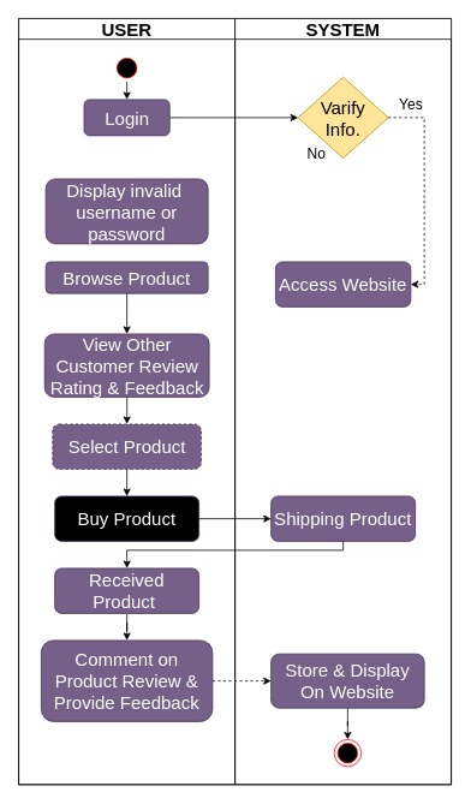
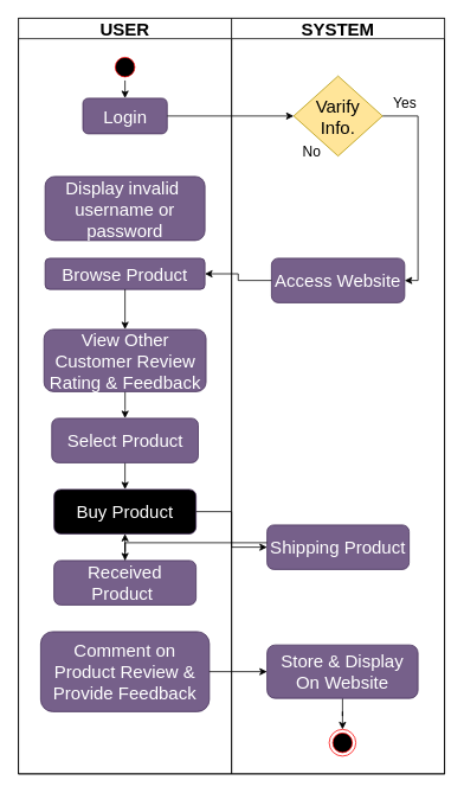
- <mxCell id="20" style="edgeStyle=orthogonalEdgeStyle;rounded=0;orthogonalLoop=1;jettySize=auto;html=1;exitX=1;exitY=0.5;exitDx=0;exitDy=0;entryX=1;entryY=0.5;entryDx=0;entryDy=0;dashed=1;" parent="18" source="21" target="19" edge="1"><mxGeometry relative="1" as="geometry"><Array as="points"><mxPoint x="210" y="110" /><mxPoint x="210" y="295" /></Array></mxGeometry></mxCell>
+ <mxCell id="20" style="edgeStyle=orthogonalEdgeStyle;rounded=0;orthogonalLoop=1;jettySize=auto;html=1;exitX=1;exitY=0.5;exitDx=0;exitDy=0;entryX=1;entryY=0.5;entryDx=0;entryDy=0;" parent="18" source="21" target="19" edge="1"><mxGeometry relative="1" as="geometry"><Array as="points"><mxPoint x="210" y="110" /><mxPoint x="210" y="295" /></Array></mxGeometry></mxCell>
+ <mxCell id="29" style="edgeStyle=orthogonalEdgeStyle;rounded=0;orthogonalLoop=1;jettySize=auto;html=1;entryX=1;entryY=0.5;entryDx=0;entryDy=0;" parent="1" source="19" target="5" edge="1"><mxGeometry relative="1" as="geometry"><mxPoint x="210" y="300" as="targetPoint" /></mxGeometry></mxCell>
- <mxCell id="11" value="Select Product" style="rounded=1;whiteSpace=wrap;html=1;fontSize=20;fillColor=#76608a;fontColor=#ffffff;strokeColor=#432D57;dashed=1;" parent="3" vertex="1"><mxGeometry x="37.5" y="450" width="165" height="50" as="geometry" /></mxCell>
+ <mxCell id="11" value="Select Product" style="rounded=1;whiteSpace=wrap;html=1;fontSize=20;fillColor=#76608a;fontColor=#ffffff;strokeColor=#432D57;" parent="3" vertex="1"><mxGeometry x="37.5" y="450" width="165" height="50" as="geometry" /></mxCell>
- <mxCell id="24" value="Shipping Product" style="rounded=1;whiteSpace=wrap;html=1;fontSize=20;fillColor=#76608a;fontColor=#ffffff;strokeColor=#432D57;" parent="18" vertex="1"><mxGeometry x="40" y="530" width="160" height="50" as="geometry" /></mxCell>
+ <mxCell id="24" value="Shipping Product" style="rounded=1;whiteSpace=wrap;html=1;fontSize=20;fillColor=#76608a;fontColor=#ffffff;strokeColor=#432D57;" parent="18" vertex="1"><mxGeometry x="40" y="570" width="160" height="50" as="geometry" /></mxCell>
- <mxCell id="13" style="edgeStyle=orthogonalEdgeStyle;rounded=0;orthogonalLoop=1;jettySize=auto;html=1;entryX=0.5;entryY=0;entryDx=0;entryDy=0;" parent="3" source="14" target="15" edge="1"><mxGeometry relative="1" as="geometry" /></mxCell>
+ <mxCell id="13" style="edgeStyle=orthogonalEdgeStyle;rounded=0;orthogonalLoop=1;jettySize=auto;html=1;" parent="3" source="14" target="12" edge="1"><mxGeometry relative="1" as="geometry" /></mxCell>
- <mxCell id="32" style="edgeStyle=orthogonalEdgeStyle;rounded=0;orthogonalLoop=1;jettySize=auto;html=1;entryX=0;entryY=0.5;entryDx=0;entryDy=0;dashed=1;" parent="1" source="15" target="26" edge="1"><mxGeometry relative="1" as="geometry" /></mxCell>
+ <mxCell id="32" style="edgeStyle=orthogonalEdgeStyle;rounded=0;orthogonalLoop=1;jettySize=auto;html=1;entryX=0;entryY=0.5;entryDx=0;entryDy=0;" parent="1" source="15" target="26" edge="1"><mxGeometry relative="1" as="geometry" /></mxCell>
